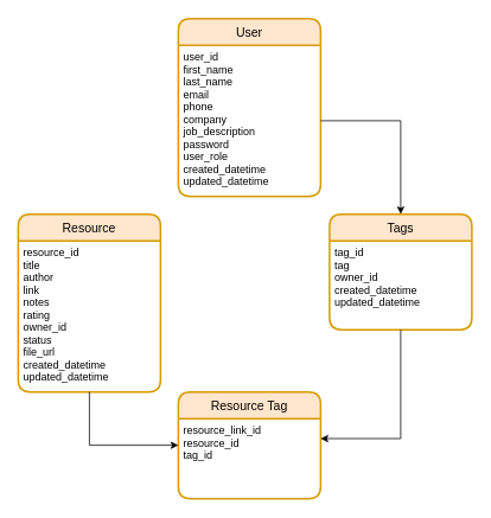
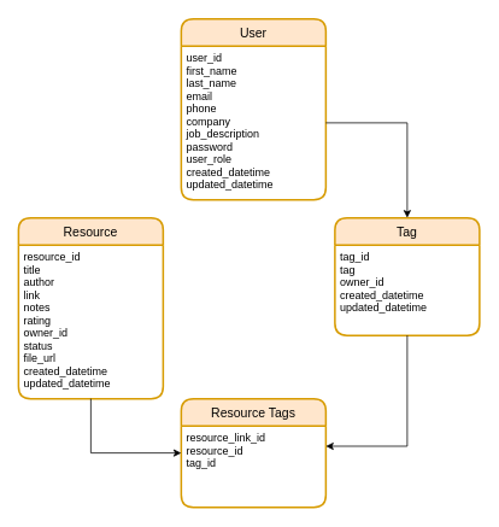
- <mxCell id="7" value="Tags" style="swimlane;childLayout=stackLayout;horizontal=1;startSize=30;horizontalStack=0;rounded=1;fontSize=14;fontStyle=0;strokeWidth=2;resizeParent=0;resizeLast=1;shadow=0;dashed=0;align=center;fillColor=#ffe6cc;strokeColor=#d79b00;" parent="1" vertex="1"><mxGeometry x="370" y="240" width="160" height="130" as="geometry" /></mxCell>
+ <mxCell id="7" value="Tag" style="swimlane;childLayout=stackLayout;horizontal=1;startSize=30;horizontalStack=0;rounded=1;fontSize=14;fontStyle=0;strokeWidth=2;resizeParent=0;resizeLast=1;shadow=0;dashed=0;align=center;fillColor=#ffe6cc;strokeColor=#d79b00;" parent="1" vertex="1"><mxGeometry x="370" y="240" width="160" height="130" as="geometry" /></mxCell>
- <mxCell id="9" value="Resource Tag" style="swimlane;childLayout=stackLayout;horizontal=1;startSize=30;horizontalStack=0;rounded=1;fontSize=14;fontStyle=0;strokeWidth=2;resizeParent=0;resizeLast=1;shadow=0;dashed=0;align=center;fillColor=#ffe6cc;strokeColor=#d79b00;" parent="1" vertex="1"><mxGeometry x="200" y="440" width="160" height="120" as="geometry" /></mxCell>
+ <mxCell id="9" value="Resource Tags" style="swimlane;childLayout=stackLayout;horizontal=1;startSize=30;horizontalStack=0;rounded=1;fontSize=14;fontStyle=0;strokeWidth=2;resizeParent=0;resizeLast=1;shadow=0;dashed=0;align=center;fillColor=#ffe6cc;strokeColor=#d79b00;" parent="1" vertex="1"><mxGeometry x="200" y="440" width="160" height="120" as="geometry" /></mxCell>
